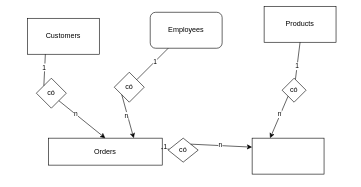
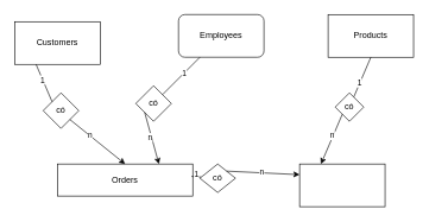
- <mxCell id="3" value="Products" style="rounded=0;whiteSpace=wrap;html=1;" vertex="1" parent="1"><mxGeometry x="440" y="10" width="120" height="60" as="geometry" /></mxCell>
+ <mxCell id="3" value="Products" style="rounded=0;whiteSpace=wrap;html=1;" vertex="1" parent="1"><mxGeometry x="460" y="20" width="120" height="60" as="geometry" /></mxCell>
- <mxCell id="4" value="Customers" style="rounded=0;whiteSpace=wrap;html=1;" vertex="1" parent="1"><mxGeometry x="45" y="30" width="120" height="60" as="geometry" /></mxCell>
+ <mxCell id="4" value="Customers" style="rounded=0;whiteSpace=wrap;html=1;" vertex="1" parent="1"><mxGeometry x="20" y="30" width="120" height="60" as="geometry" /></mxCell>
